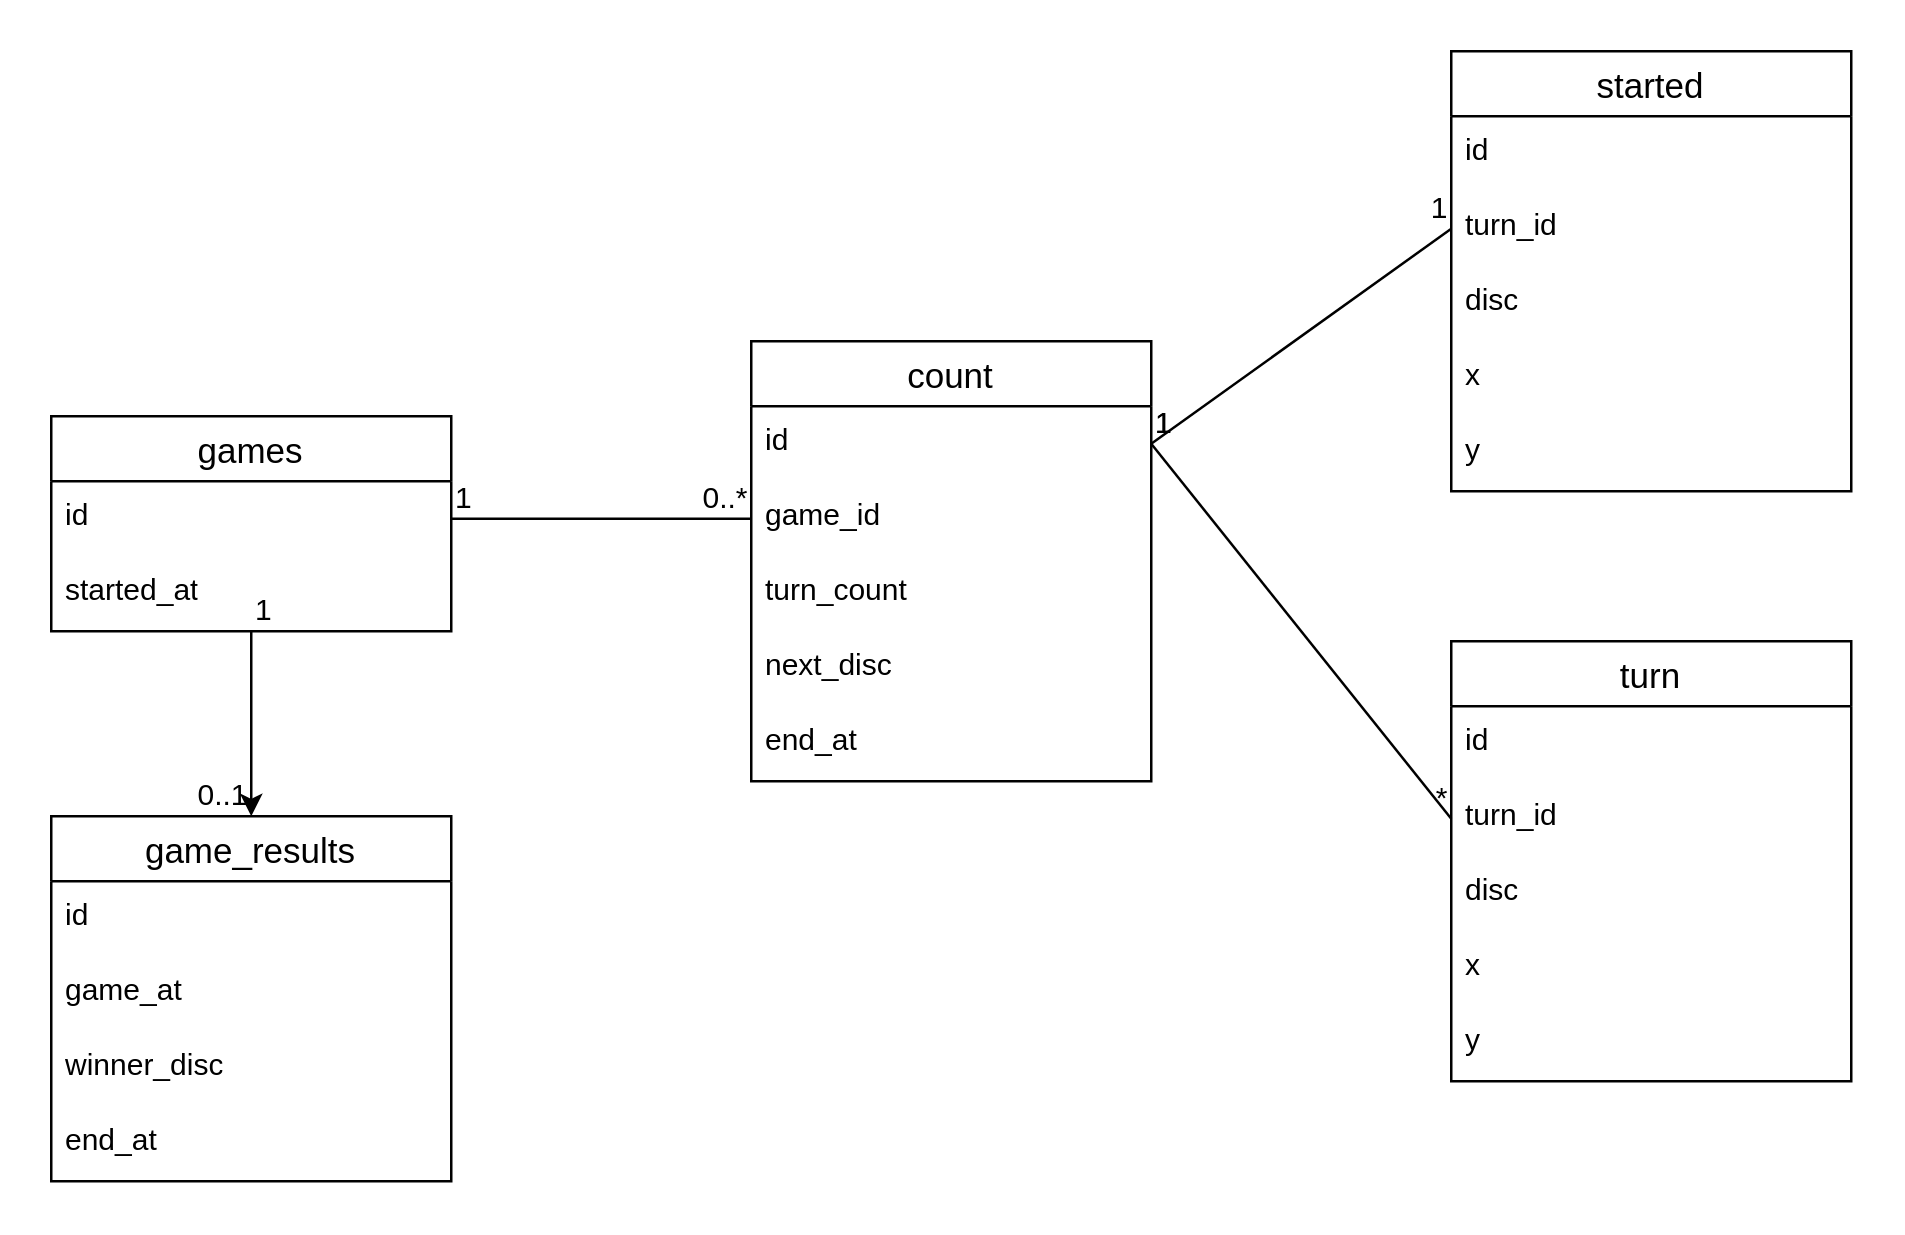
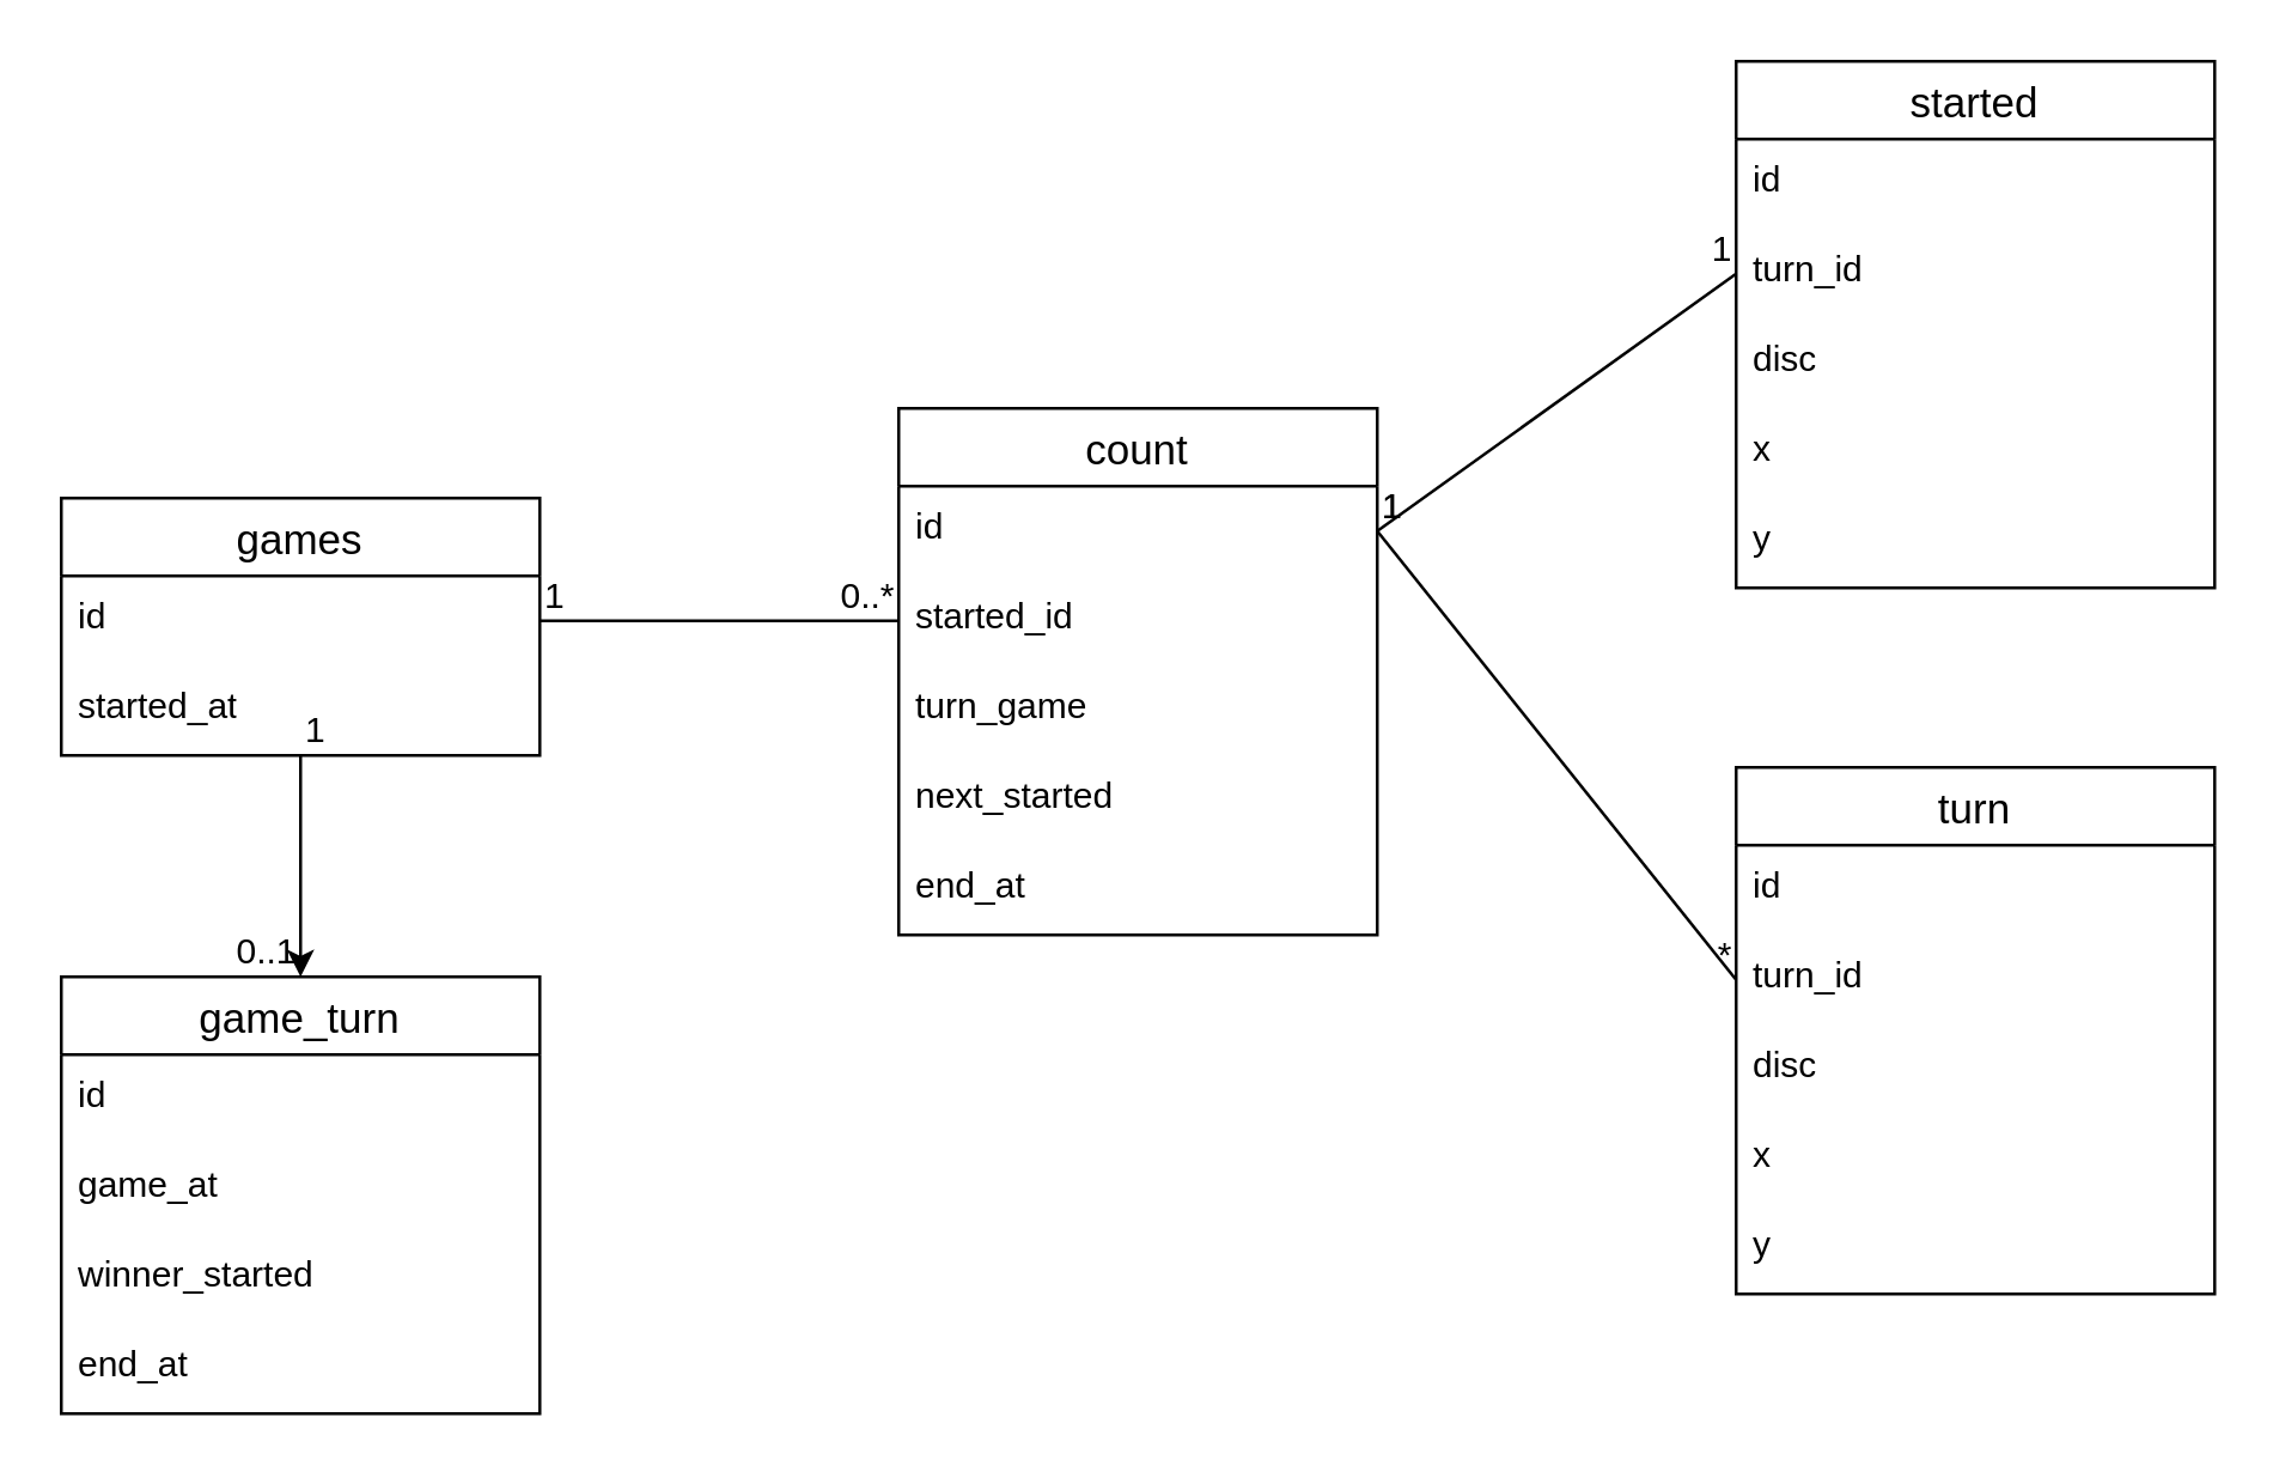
- <mxCell id="7" value="game_id" style="text;strokeColor=none;fillColor=none;spacingLeft=4;spacingRight=4;overflow=hidden;rotatable=0;points=[[0,0.5],[1,0.5]];portConstraint=eastwest;fontSize=12;whiteSpace=wrap;html=1;" vertex="1" parent="5"><mxGeometry y="56" width="160" height="30" as="geometry" /></mxCell>
+ <mxCell id="7" value="started_id" style="text;strokeColor=none;fillColor=none;spacingLeft=4;spacingRight=4;overflow=hidden;rotatable=0;points=[[0,0.5],[1,0.5]];portConstraint=eastwest;fontSize=12;whiteSpace=wrap;html=1;" vertex="1" parent="5"><mxGeometry y="56" width="160" height="30" as="geometry" /></mxCell>
- <mxCell id="8" value="turn_count" style="text;strokeColor=none;fillColor=none;spacingLeft=4;spacingRight=4;overflow=hidden;rotatable=0;points=[[0,0.5],[1,0.5]];portConstraint=eastwest;fontSize=12;whiteSpace=wrap;html=1;" vertex="1" parent="5"><mxGeometry y="86" width="160" height="30" as="geometry" /></mxCell>
+ <mxCell id="8" value="turn_game" style="text;strokeColor=none;fillColor=none;spacingLeft=4;spacingRight=4;overflow=hidden;rotatable=0;points=[[0,0.5],[1,0.5]];portConstraint=eastwest;fontSize=12;whiteSpace=wrap;html=1;" vertex="1" parent="5"><mxGeometry y="86" width="160" height="30" as="geometry" /></mxCell>
- <mxCell id="9" value="next_disc" style="text;strokeColor=none;fillColor=none;spacingLeft=4;spacingRight=4;overflow=hidden;rotatable=0;points=[[0,0.5],[1,0.5]];portConstraint=eastwest;fontSize=12;whiteSpace=wrap;html=1;" vertex="1" parent="5"><mxGeometry y="116" width="160" height="30" as="geometry" /></mxCell>
+ <mxCell id="9" value="next_started" style="text;strokeColor=none;fillColor=none;spacingLeft=4;spacingRight=4;overflow=hidden;rotatable=0;points=[[0,0.5],[1,0.5]];portConstraint=eastwest;fontSize=12;whiteSpace=wrap;html=1;" vertex="1" parent="5"><mxGeometry y="116" width="160" height="30" as="geometry" /></mxCell>
- <mxCell id="32" value="game_results" style="swimlane;fontStyle=0;childLayout=stackLayout;horizontal=1;startSize=26;horizontalStack=0;resizeParent=1;resizeParentMax=0;resizeLast=0;collapsible=1;marginBottom=0;align=center;fontSize=14;" vertex="1" parent="1"><mxGeometry x="20" y="326" width="160" height="146" as="geometry" /></mxCell>
+ <mxCell id="32" value="game_turn" style="swimlane;fontStyle=0;childLayout=stackLayout;horizontal=1;startSize=26;horizontalStack=0;resizeParent=1;resizeParentMax=0;resizeLast=0;collapsible=1;marginBottom=0;align=center;fontSize=14;" vertex="1" parent="1"><mxGeometry x="20" y="326" width="160" height="146" as="geometry" /></mxCell>
- <mxCell id="35" value="winner_disc" style="text;strokeColor=none;fillColor=none;spacingLeft=4;spacingRight=4;overflow=hidden;rotatable=0;points=[[0,0.5],[1,0.5]];portConstraint=eastwest;fontSize=12;whiteSpace=wrap;html=1;" vertex="1" parent="32"><mxGeometry y="86" width="160" height="30" as="geometry" /></mxCell>
+ <mxCell id="35" value="winner_started" style="text;strokeColor=none;fillColor=none;spacingLeft=4;spacingRight=4;overflow=hidden;rotatable=0;points=[[0,0.5],[1,0.5]];portConstraint=eastwest;fontSize=12;whiteSpace=wrap;html=1;" vertex="1" parent="32"><mxGeometry y="86" width="160" height="30" as="geometry" /></mxCell>
